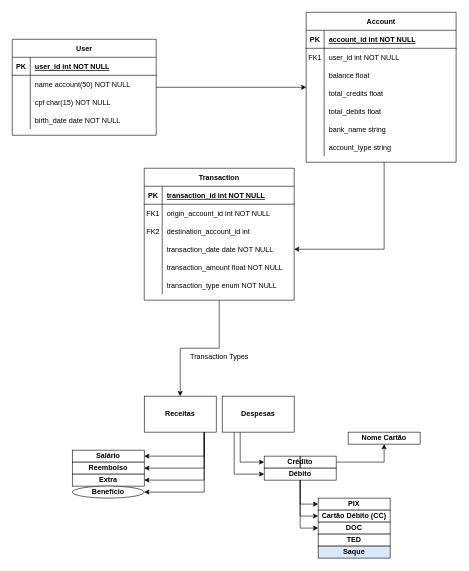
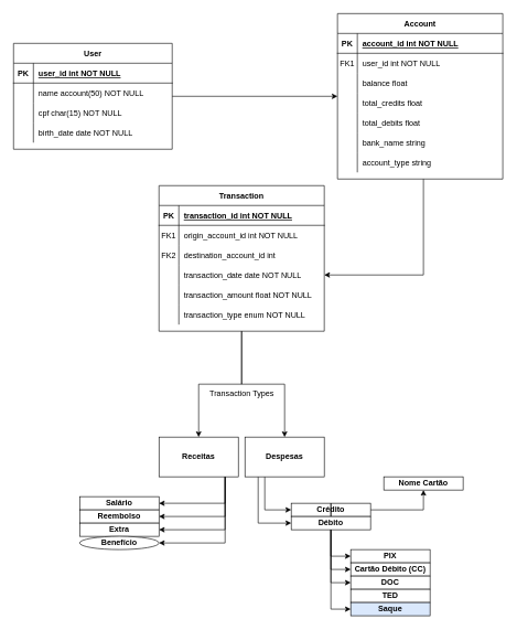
+ <mxCell id="3" style="edgeStyle=orthogonalEdgeStyle;rounded=0;orthogonalLoop=1;jettySize=auto;html=1;entryX=0.5;entryY=0;entryDx=0;entryDy=0;" edge="1" parent="1" source="4" target="67"><mxGeometry relative="1" as="geometry" /></mxCell>
+ <mxCell id="79" style="edgeStyle=orthogonalEdgeStyle;rounded=0;orthogonalLoop=1;jettySize=auto;html=1;entryX=0;entryY=0.5;entryDx=0;entryDy=0;" edge="1" parent="1" source="80" target="85"><mxGeometry relative="1" as="geometry" /></mxCell>
